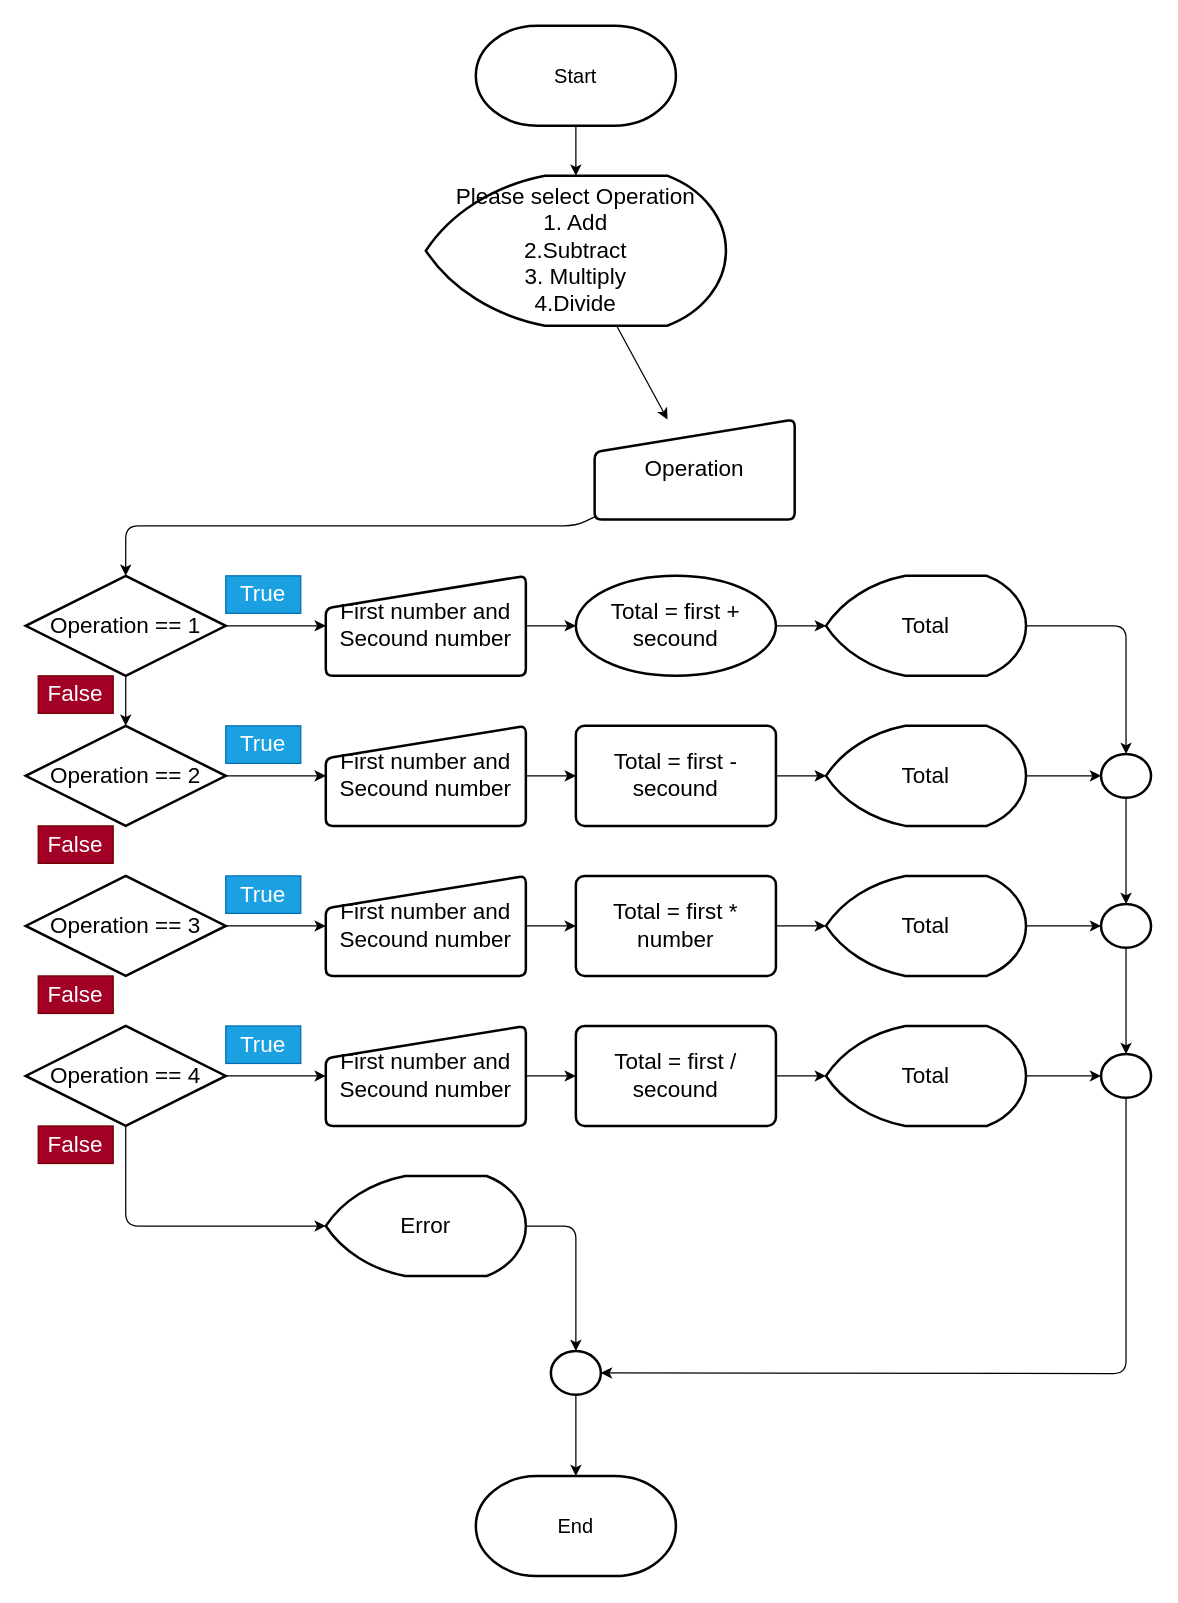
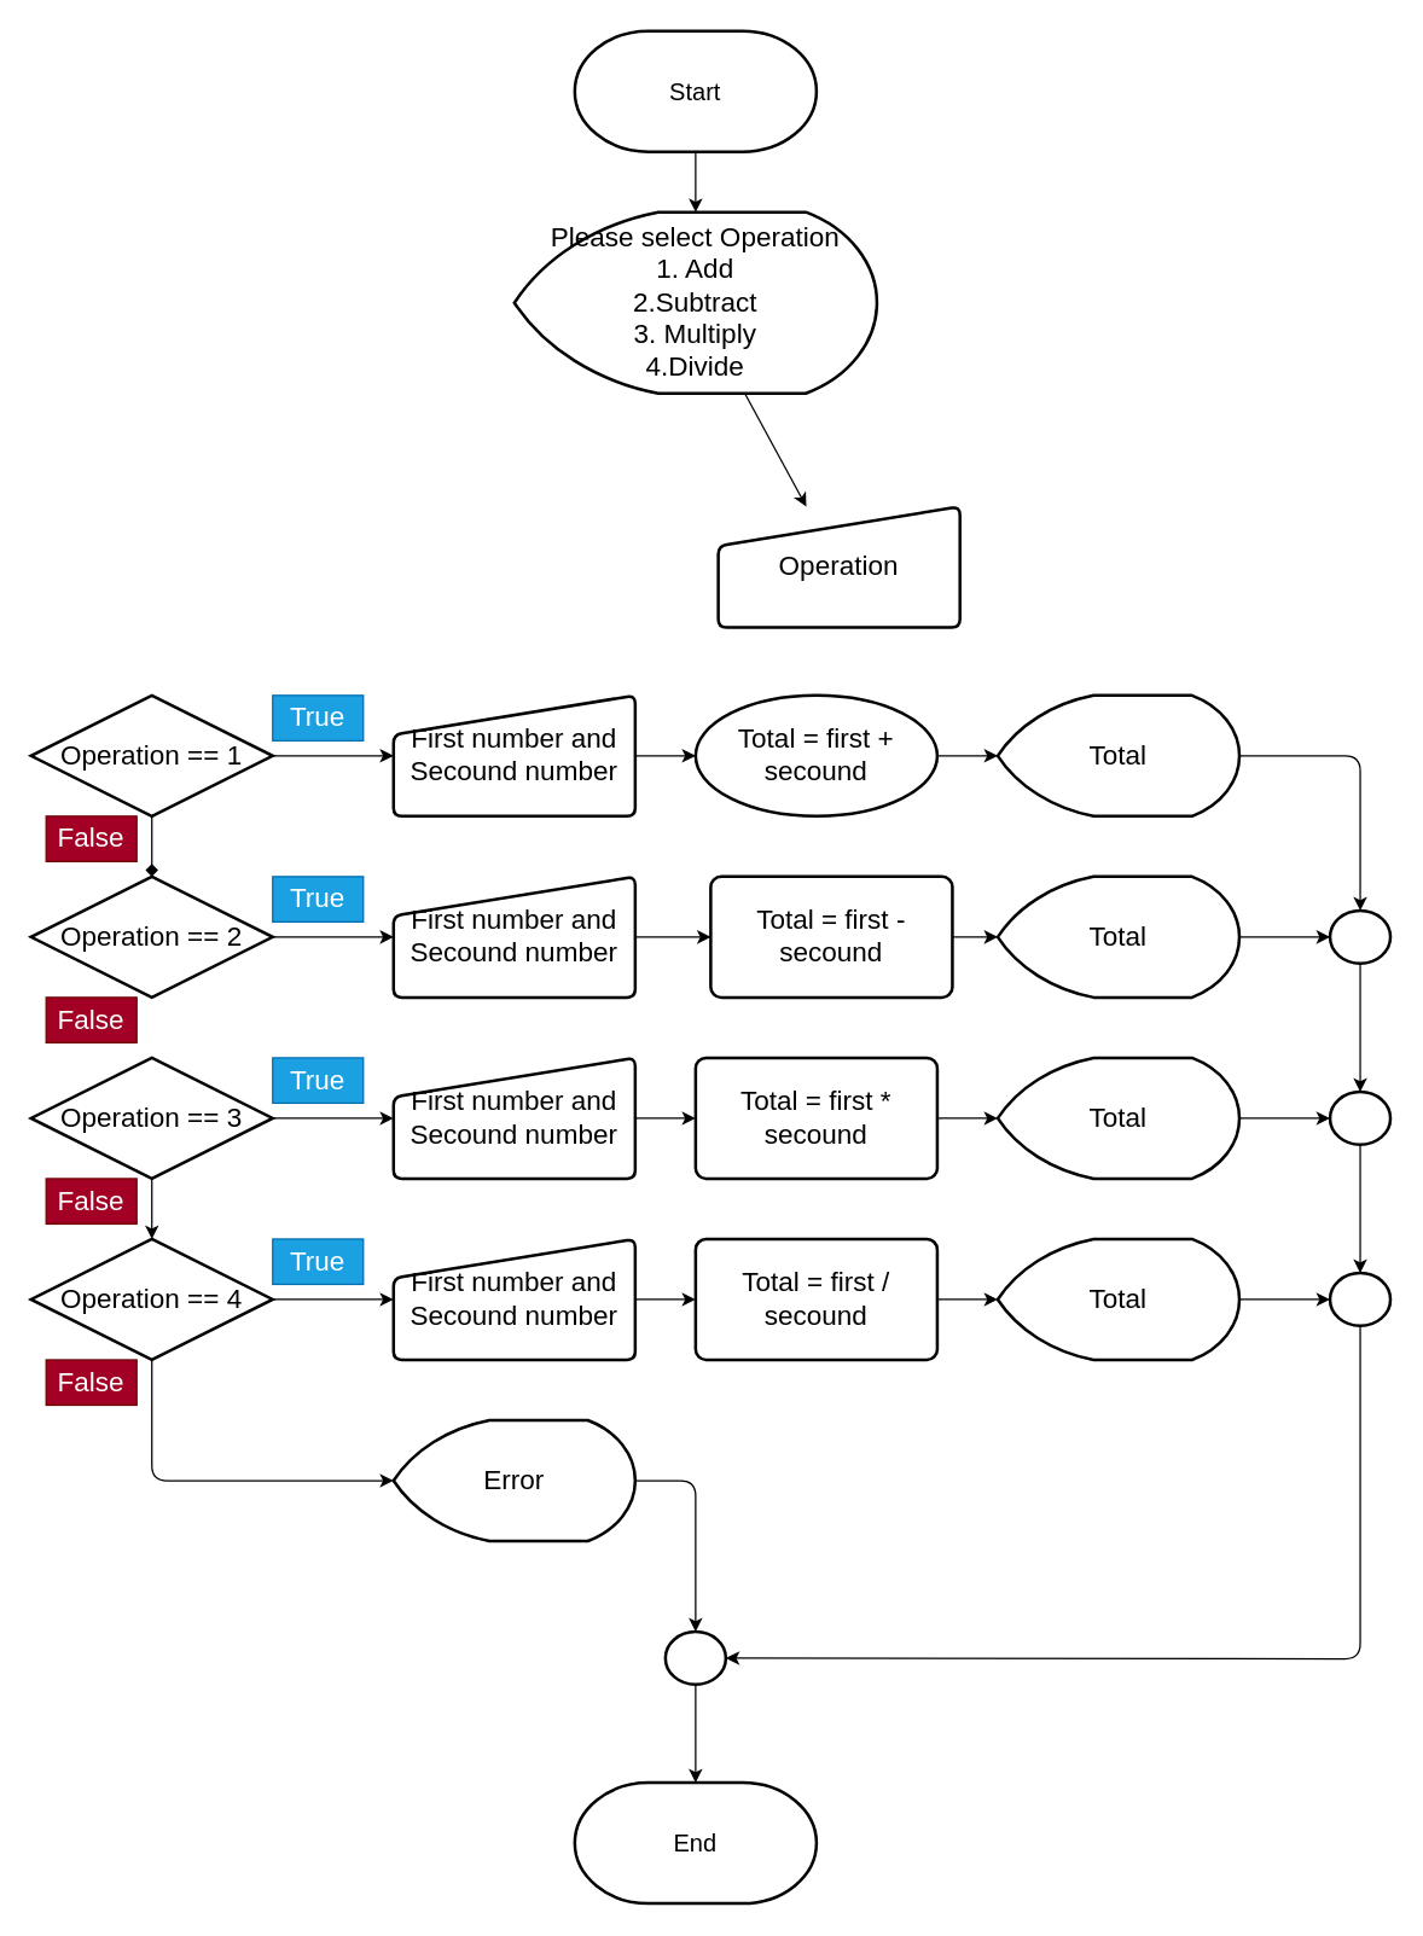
- <mxCell id="7" style="edgeStyle=none;html=1;entryX=0.5;entryY=0;entryDx=0;entryDy=0;entryPerimeter=0;fontSize=18;" edge="1" parent="1" source="8" target="11"><mxGeometry relative="1" as="geometry"><Array as="points"><mxPoint x="460" y="420" /><mxPoint x="100" y="420" /></Array></mxGeometry></mxCell>
- <mxCell id="10" value="" style="edgeStyle=none;html=1;fontSize=18;" edge="1" parent="1" source="11" target="17"><mxGeometry relative="1" as="geometry" /></mxCell>
+ <mxCell id="10" value="" style="edgeStyle=none;html=1;fontSize=18;endArrow=diamond;" edge="1" parent="1" source="11" target="17"><mxGeometry relative="1" as="geometry" /></mxCell>
- <mxCell id="19" value="Total = first - secound" style="rounded=1;whiteSpace=wrap;html=1;absoluteArcSize=1;arcSize=14;strokeWidth=2;fontSize=18;" vertex="1" parent="1"><mxGeometry x="460" y="580" width="160" height="80" as="geometry" /></mxCell>
+ <mxCell id="19" value="Total = first - secound" style="rounded=1;whiteSpace=wrap;html=1;absoluteArcSize=1;arcSize=14;strokeWidth=2;fontSize=18;" vertex="1" parent="1"><mxGeometry x="470" y="580" width="160" height="80" as="geometry" /></mxCell>
- <mxCell id="26" value="Total = first * number" style="rounded=1;whiteSpace=wrap;html=1;absoluteArcSize=1;arcSize=14;strokeWidth=2;fontSize=18;" vertex="1" parent="1"><mxGeometry x="460" y="700" width="160" height="80" as="geometry" /></mxCell>
+ <mxCell id="26" value="Total = first * secound" style="rounded=1;whiteSpace=wrap;html=1;absoluteArcSize=1;arcSize=14;strokeWidth=2;fontSize=18;" vertex="1" parent="1"><mxGeometry x="460" y="700" width="160" height="80" as="geometry" /></mxCell>
+ <mxCell id="23" value="" style="edgeStyle=none;html=1;fontSize=18;" edge="1" parent="1" source="24" target="47"><mxGeometry relative="1" as="geometry" /></mxCell>
